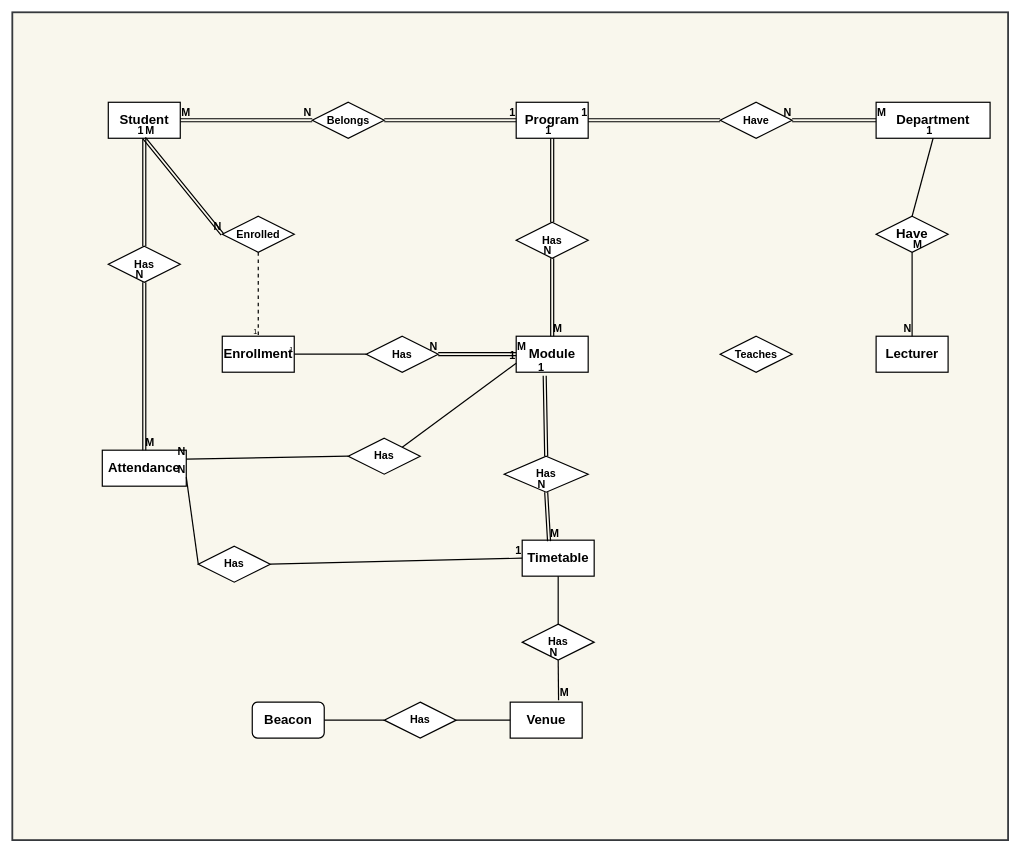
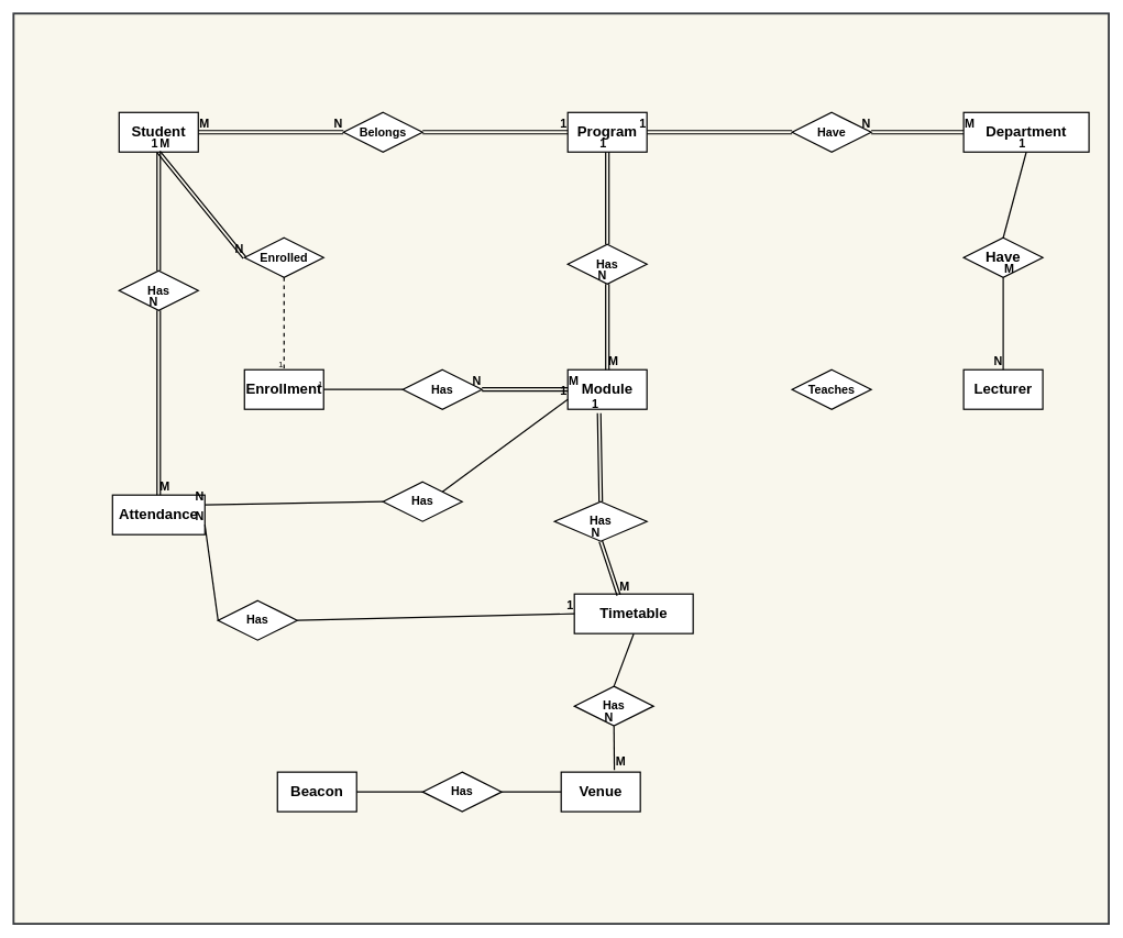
- <mxCell id="6" value="&lt;b&gt;&lt;font style=&quot;font-size: 22px;&quot;&gt;Timetable&lt;/font&gt;&lt;/b&gt;" style="rounded=0;whiteSpace=wrap;html=1;strokeWidth=2;" parent="1" vertex="1"><mxGeometry y="900" width="120" height="60" as="geometry" x="870" /></mxCell>
+ <mxCell id="6" value="&lt;b&gt;&lt;font style=&quot;font-size: 22px;&quot;&gt;Timetable&lt;/font&gt;&lt;/b&gt;" style="rounded=0;whiteSpace=wrap;html=1;strokeWidth=2;" parent="1" vertex="1"><mxGeometry x="870" y="900" width="180" height="60" as="geometry" /></mxCell>
- <mxCell id="4" value="&lt;b&gt;&lt;font style=&quot;font-size: 22px;&quot;&gt;Beacon&lt;/font&gt;&lt;/b&gt;" style="whiteSpace=wrap;html=1;strokeWidth=2;rounded=1;" parent="1" vertex="1"><mxGeometry x="420" y="1170" width="120" height="60" as="geometry" /></mxCell>
+ <mxCell id="4" value="&lt;b&gt;&lt;font style=&quot;font-size: 22px;&quot;&gt;Beacon&lt;/font&gt;&lt;/b&gt;" style="rounded=0;whiteSpace=wrap;html=1;strokeWidth=2;" parent="1" vertex="1"><mxGeometry x="420" y="1170" width="120" height="60" as="geometry" /></mxCell>
